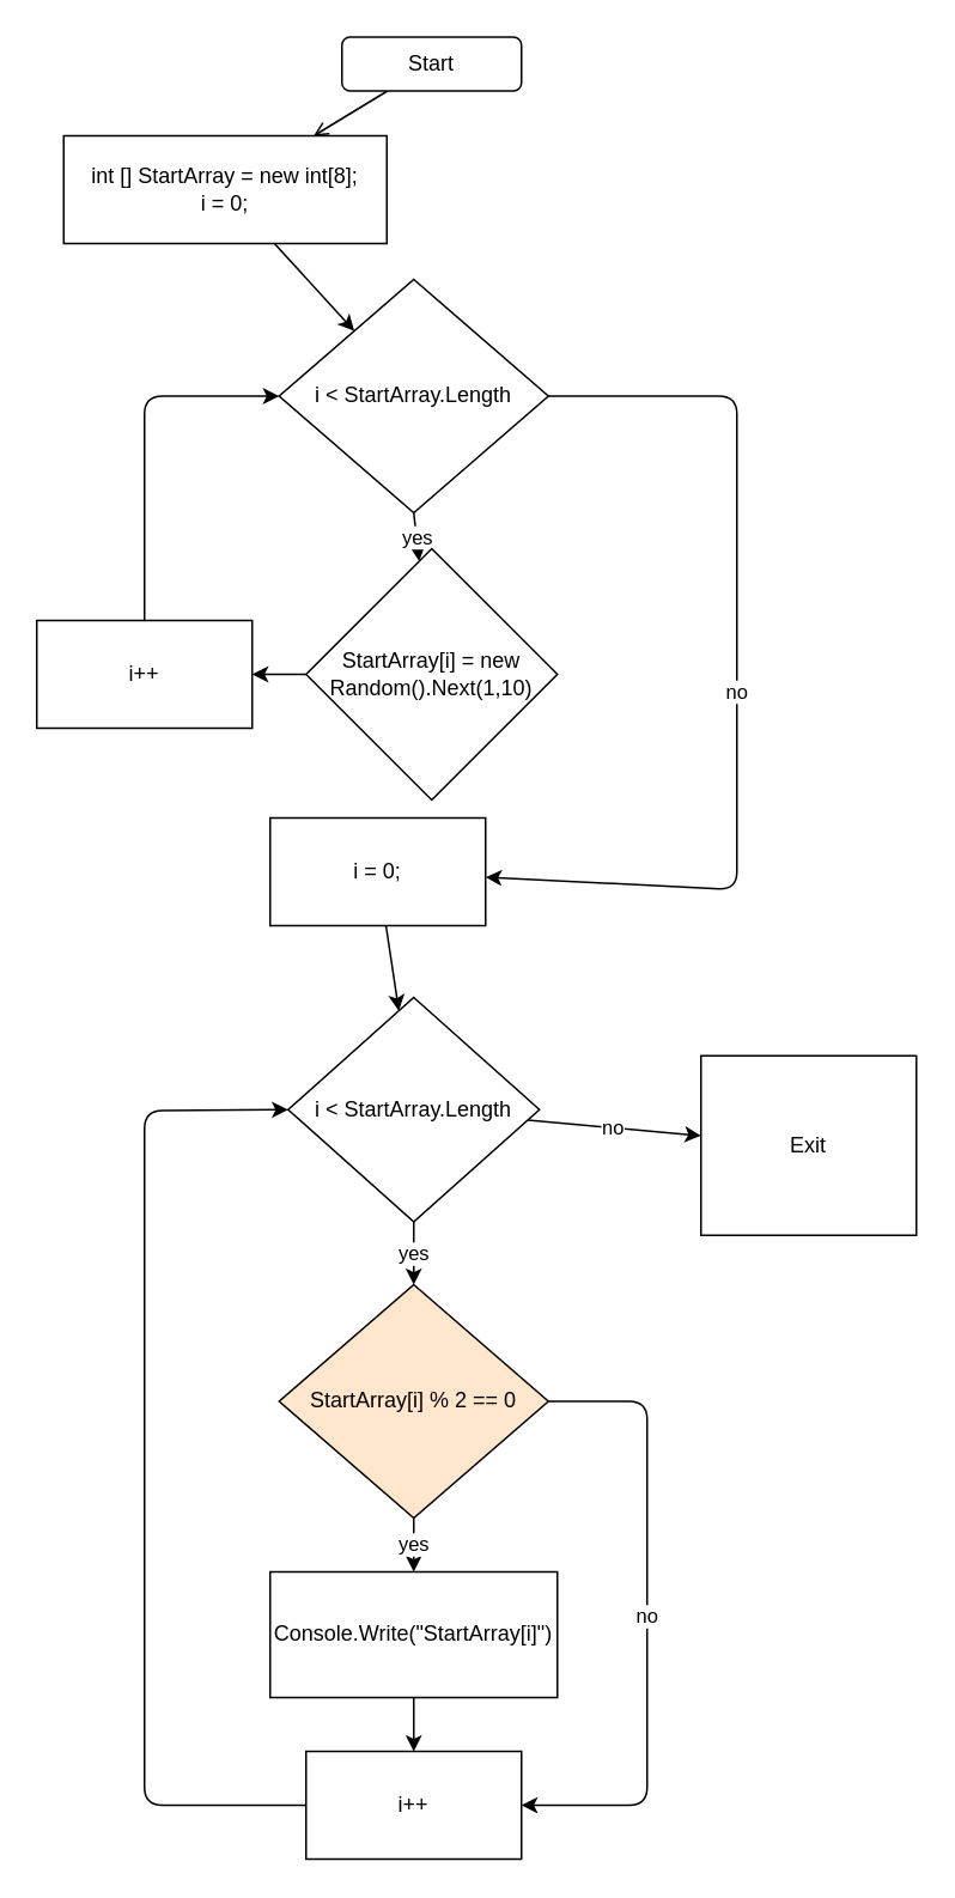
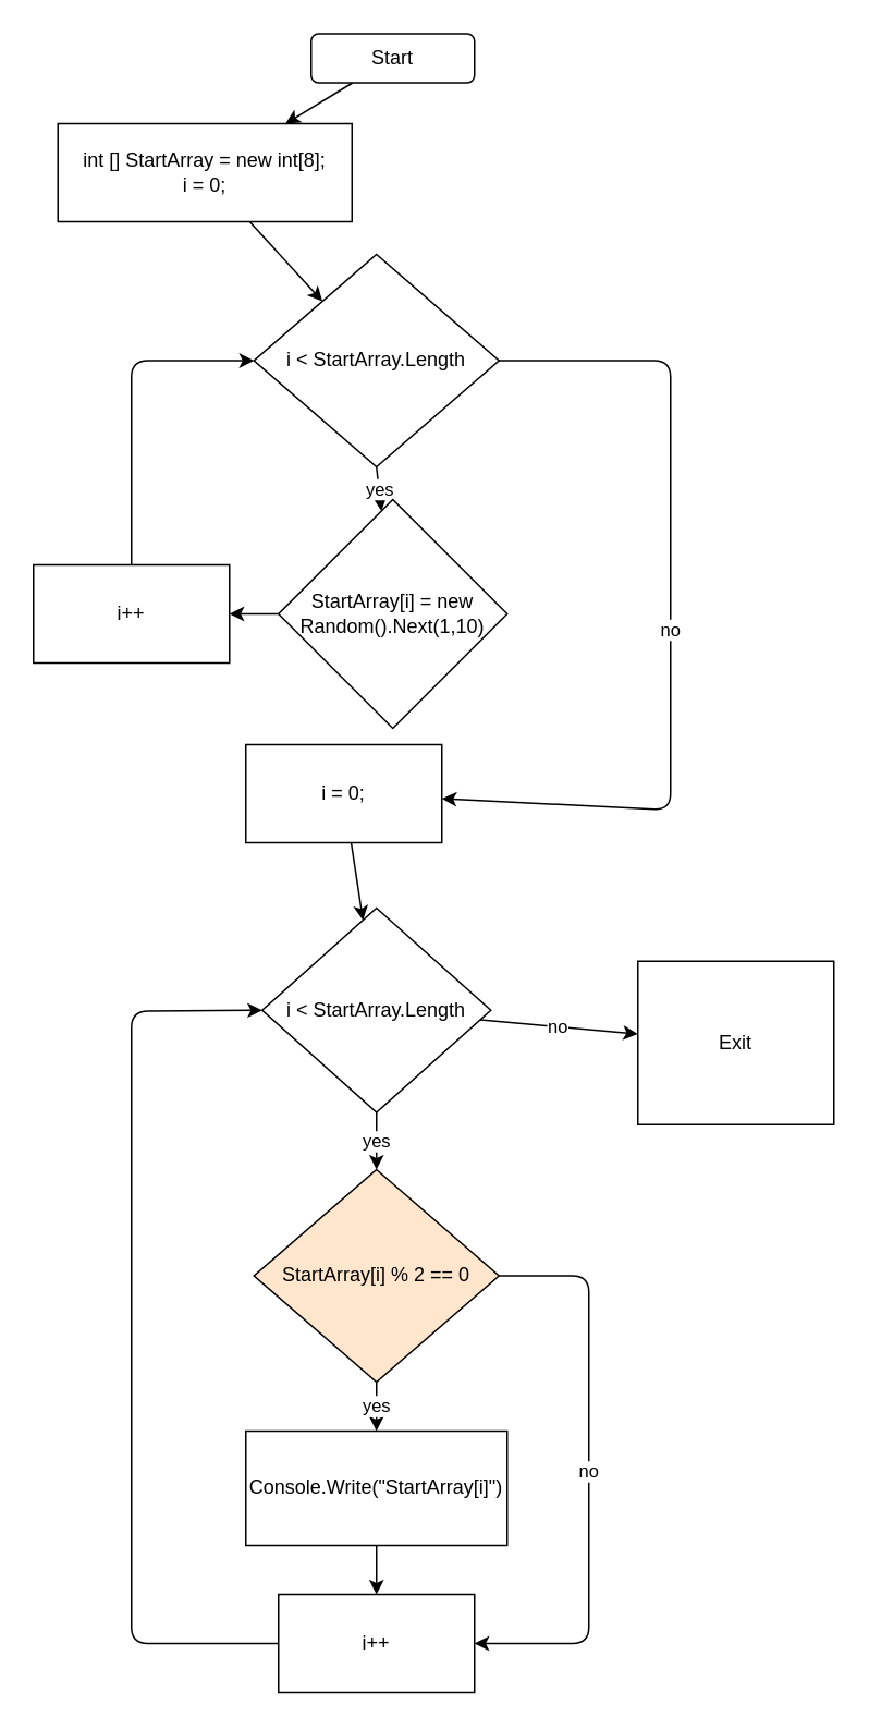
- <mxCell id="2" value="" style="edgeStyle=none;html=1;endArrow=open;" edge="1" parent="1" source="3" target="5"><mxGeometry relative="1" as="geometry" /></mxCell>
+ <mxCell id="2" value="" style="edgeStyle=none;html=1;" edge="1" parent="1" source="3" target="5"><mxGeometry relative="1" as="geometry" /></mxCell>
